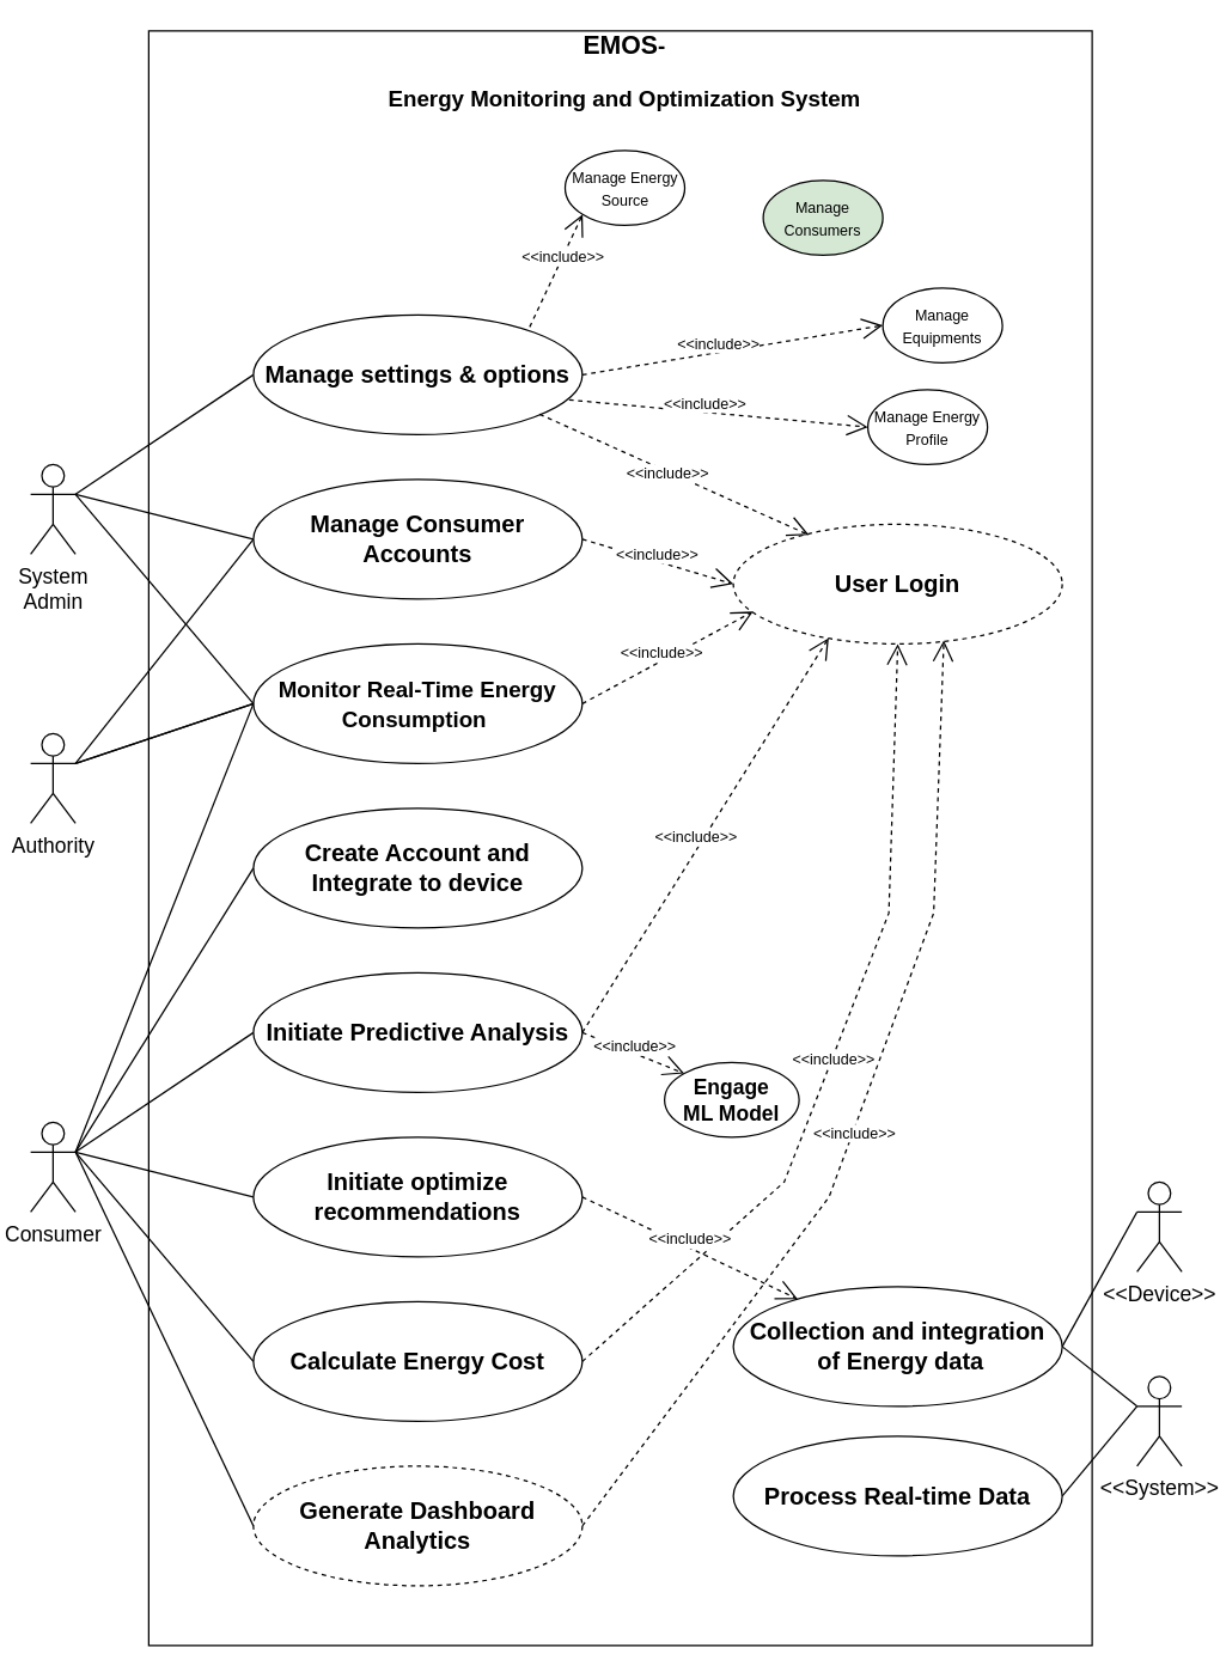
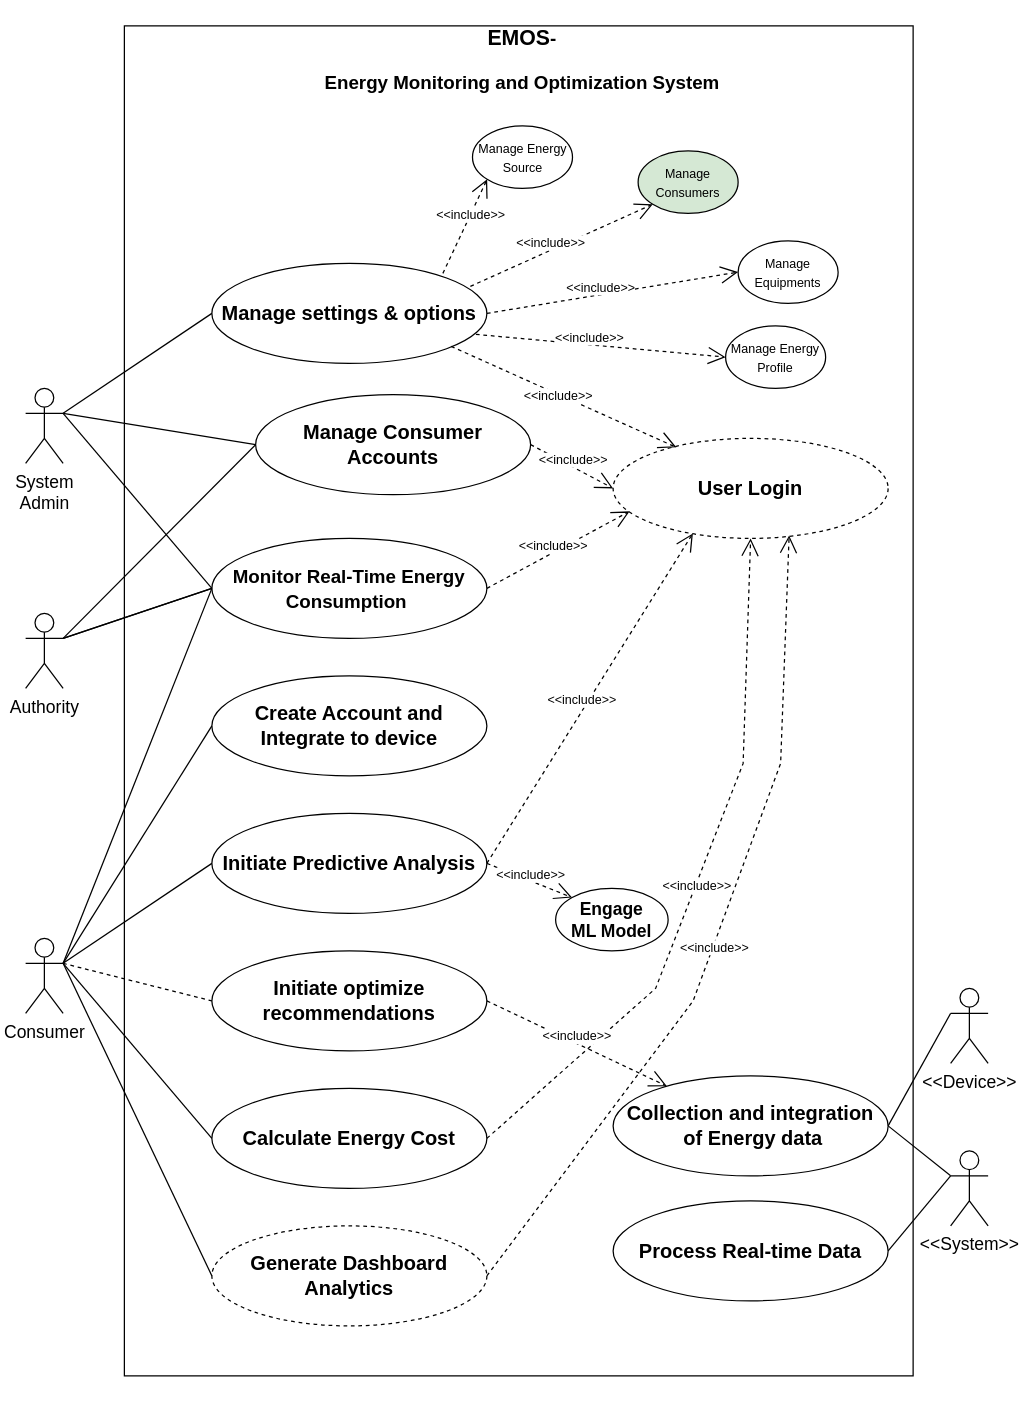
+ <mxCell id="42" value="&amp;lt;&amp;lt;include&amp;gt;&amp;gt;" style="endArrow=open;endSize=12;dashed=1;html=1;rounded=0;fontStyle=0;fontSize=10;entryX=0;entryY=1;entryDx=0;entryDy=0;exitX=0.94;exitY=0.23;exitDx=0;exitDy=0;exitPerimeter=0;" parent="1" source="7" target="38" edge="1"><mxGeometry x="-0.089" y="6" width="160" relative="1" as="geometry"><mxPoint x="413" y="203" as="sourcePoint" /><mxPoint x="386" y="238" as="targetPoint" /><mxPoint as="offset" /></mxGeometry></mxCell>
- <mxCell id="6" value="Manage Consumer Accounts" style="ellipse;whiteSpace=wrap;html=1;strokeWidth=1;fontSize=16;fontStyle=1;points=[[0,0,0,0,0],[0,0.5,0,0,0],[0,1,0,0,0],[0.5,0,0,0,0],[0.5,1,0,0,0],[0.85,0.1,0,0,0],[0.85,0.85,0,0,0],[0.94,0.24,0,0,0],[0.94,0.72,0,0,0],[1,0.5,0,0,0]];verticalAlign=middle;gradientColor=none;" parent="1" vertex="1"><mxGeometry x="169" y="320" width="220" height="80" as="geometry" /></mxCell>
+ <mxCell id="6" value="Manage Consumer Accounts" style="ellipse;whiteSpace=wrap;html=1;strokeWidth=1;fontSize=16;fontStyle=1;points=[[0,0,0,0,0],[0,0.5,0,0,0],[0,1,0,0,0],[0.5,0,0,0,0],[0.5,1,0,0,0],[0.85,0.1,0,0,0],[0.85,0.85,0,0,0],[0.94,0.24,0,0,0],[0.94,0.72,0,0,0],[1,0.5,0,0,0]];verticalAlign=middle;gradientColor=none;" parent="1" vertex="1"><mxGeometry x="204" y="315" width="220" height="80" as="geometry" /></mxCell>
- <mxCell id="31" value="" style="endArrow=none;html=1;rounded=0;exitX=1;exitY=0.333;exitDx=0;exitDy=0;exitPerimeter=0;entryX=0;entryY=0.5;entryDx=0;entryDy=0;entryPerimeter=0;" parent="1" source="2" target="16" edge="1"><mxGeometry relative="1" as="geometry"><mxPoint x="60" y="605" as="sourcePoint" /><mxPoint x="190" y="390" as="targetPoint" /></mxGeometry></mxCell>
+ <mxCell id="31" value="" style="endArrow=none;html=1;rounded=0;exitX=1;exitY=0.333;exitDx=0;exitDy=0;exitPerimeter=0;entryX=0;entryY=0.5;entryDx=0;entryDy=0;entryPerimeter=0;dashed=1;" parent="1" source="2" target="16" edge="1"><mxGeometry relative="1" as="geometry"><mxPoint x="60" y="605" as="sourcePoint" /><mxPoint x="190" y="390" as="targetPoint" /></mxGeometry></mxCell>
